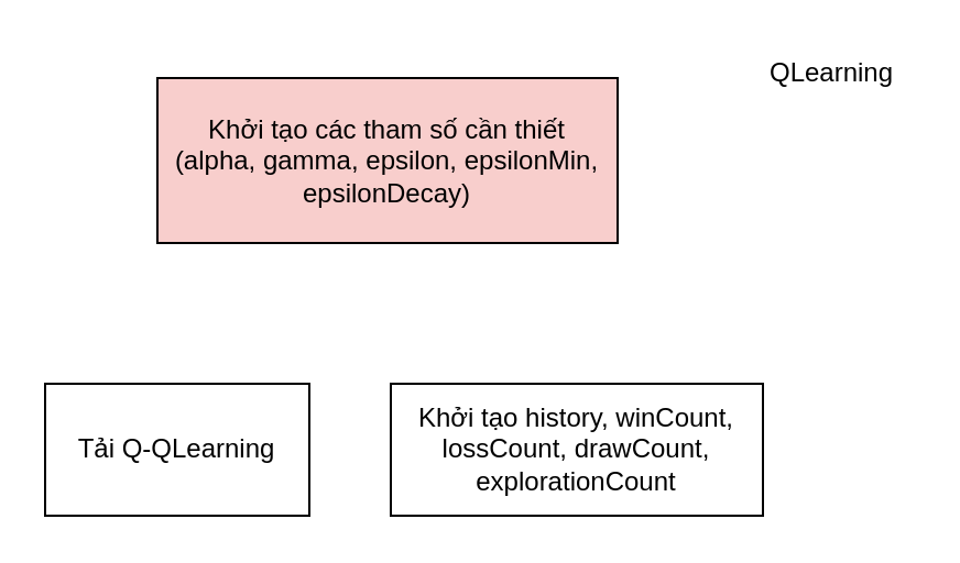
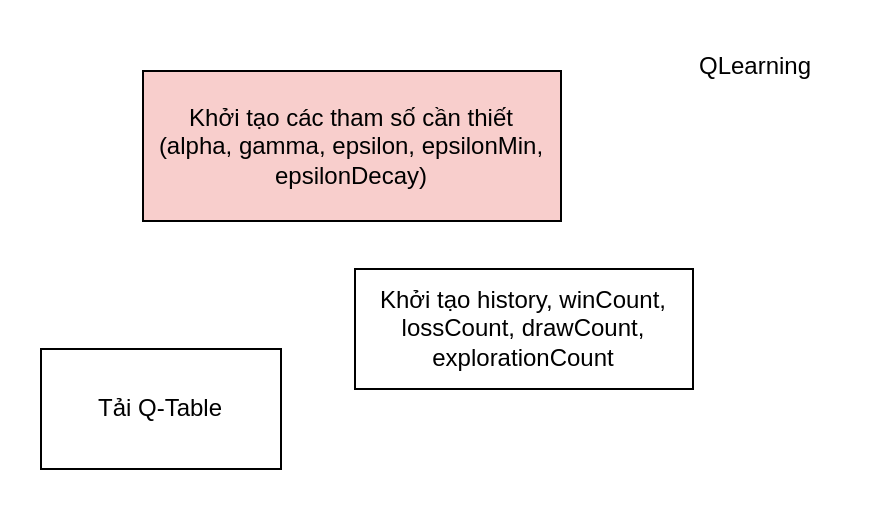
- <mxCell id="4" value="&lt;p style=&quot;white-space: pre-wrap;&quot; dir=&quot;auto&quot;&gt;Tải Q-QLearning&lt;/p&gt;" style="rounded=0;whiteSpace=wrap;html=1;" vertex="1" parent="1"><mxGeometry x="20" y="174" width="120" height="60" as="geometry" /></mxCell>
+ <mxCell id="4" value="&lt;p style=&quot;white-space: pre-wrap;&quot; dir=&quot;auto&quot;&gt;Tải Q-Table&lt;/p&gt;" style="rounded=0;whiteSpace=wrap;html=1;" vertex="1" parent="1"><mxGeometry x="20" y="174" width="120" height="60" as="geometry" /></mxCell>
- <mxCell id="5" value="&lt;span style=&quot;background-color: transparent; color: light-dark(rgb(0, 0, 0), rgb(255, 255, 255));&quot;&gt;Khởi tạo&amp;nbsp;&lt;/span&gt;&lt;span style=&quot;white-space-collapse: preserve; background-color: transparent; color: light-dark(rgb(0, 0, 0), rgb(255, 255, 255));&quot;&gt;history, winCount, lossCount, drawCount, explorationCount&lt;/span&gt;" style="rounded=0;whiteSpace=wrap;html=1;" vertex="1" parent="1"><mxGeometry x="177" y="174" width="169" height="60" as="geometry" /></mxCell>
+ <mxCell id="5" value="&lt;span style=&quot;background-color: transparent; color: light-dark(rgb(0, 0, 0), rgb(255, 255, 255));&quot;&gt;Khởi tạo&amp;nbsp;&lt;/span&gt;&lt;span style=&quot;white-space-collapse: preserve; background-color: transparent; color: light-dark(rgb(0, 0, 0), rgb(255, 255, 255));&quot;&gt;history, winCount, lossCount, drawCount, explorationCount&lt;/span&gt;" style="rounded=0;whiteSpace=wrap;html=1;" vertex="1" parent="1"><mxGeometry x="177" y="134" width="169" height="60" as="geometry" /></mxCell>
